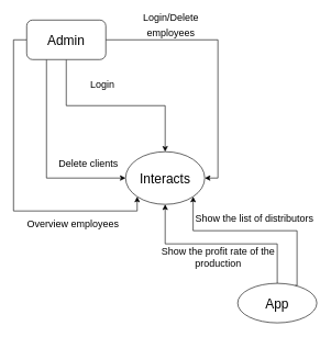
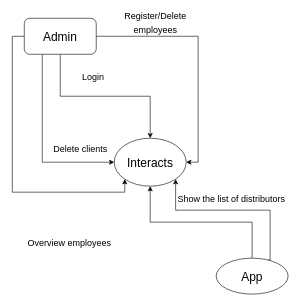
- <mxCell id="13" value="&lt;font style=&quot;font-size: 15px;&quot;&gt;Login/Delete employees&lt;/font&gt;" style="text;html=1;strokeColor=none;fillColor=none;align=center;verticalAlign=middle;whiteSpace=wrap;rounded=0;fontSize=20;" vertex="1" parent="1"><mxGeometry x="194" y="20" width="130" height="30" as="geometry" /></mxCell>
+ <mxCell id="13" value="&lt;font style=&quot;font-size: 15px;&quot;&gt;Register/Delete employees&lt;/font&gt;" style="text;html=1;strokeColor=none;fillColor=none;align=center;verticalAlign=middle;whiteSpace=wrap;rounded=0;fontSize=20;" vertex="1" parent="1"><mxGeometry x="194" y="20" width="130" height="30" as="geometry" /></mxCell>
- <mxCell id="16" value="Overview employees" style="text;html=1;align=center;verticalAlign=middle;resizable=0;points=[];autosize=1;strokeColor=none;fillColor=none;fontSize=15;" vertex="1" parent="1"><mxGeometry x="40" y="330" width="140" height="20" as="geometry" /></mxCell>
+ <mxCell id="16" value="Overview employees" style="text;html=1;align=center;verticalAlign=middle;resizable=0;points=[];autosize=1;strokeColor=none;fillColor=none;fontSize=15;" vertex="1" parent="1"><mxGeometry x="45" y="395" width="140" height="20" as="geometry" /></mxCell>
- <mxCell id="14" value="Show the profit rate of the&lt;br&gt;production" style="text;html=1;align=center;verticalAlign=middle;resizable=0;points=[];autosize=1;strokeColor=none;fillColor=none;fontSize=15;" vertex="1" parent="1"><mxGeometry x="245" y="370" width="170" height="40" as="geometry" /></mxCell>
